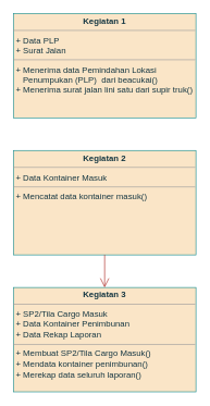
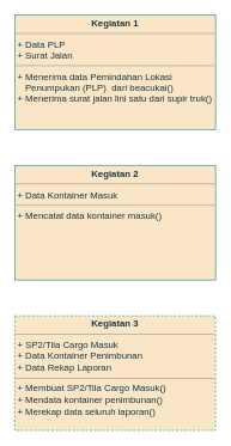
- <mxCell id="5" value="" style="endArrow=open;endFill=1;endSize=12;html=1;exitX=0.5;exitY=1;exitDx=0;exitDy=0;entryX=0.5;entryY=0;entryDx=0;entryDy=0;labelBackgroundColor=#DAD2D8;strokeColor=#A8201A;fontColor=#143642;" edge="1" parent="1" source="3" target="4"><mxGeometry width="160" relative="1" as="geometry"><mxPoint x="159.17" y="380" as="sourcePoint" /><mxPoint x="159.17" y="470" as="targetPoint" /></mxGeometry></mxCell>
- <mxCell id="4" value="&lt;p style=&quot;margin: 4px 0px 0px ; text-align: center ; font-size: 13px&quot;&gt;&lt;font style=&quot;font-size: 13px&quot;&gt;&lt;b&gt;Kegiatan 3&lt;br&gt;&lt;/b&gt;&lt;/font&gt;&lt;/p&gt;&lt;hr style=&quot;font-size: 13px&quot; size=&quot;1&quot;&gt;&lt;p style=&quot;margin: 0px 0px 0px 4px ; font-size: 13px&quot;&gt;&lt;font style=&quot;font-size: 13px&quot;&gt;+ SP2/Tila Cargo Masuk&lt;/font&gt;&lt;/p&gt;&lt;p style=&quot;margin: 0px 0px 0px 4px ; font-size: 13px&quot;&gt;&lt;font style=&quot;font-size: 13px&quot;&gt;+ Data Kontainer Penimbunan&lt;/font&gt;&lt;/p&gt;&lt;p style=&quot;margin: 0px 0px 0px 4px ; font-size: 13px&quot;&gt;&lt;font style=&quot;font-size: 13px&quot;&gt;+ Data Rekap Laporan&lt;br&gt;&lt;/font&gt;&lt;/p&gt;&lt;hr style=&quot;font-size: 13px&quot; size=&quot;1&quot;&gt;&lt;p style=&quot;margin: 0px 0px 0px 4px ; font-size: 13px&quot;&gt;&lt;font style=&quot;font-size: 13px&quot;&gt;+ Membuat SP2/Tila Cargo Masuk()&lt;/font&gt;&lt;/p&gt;&lt;p style=&quot;margin: 0px 0px 0px 4px ; font-size: 13px&quot;&gt;&lt;font style=&quot;font-size: 13px&quot;&gt;+ Mendata kontainer penimbunan()&lt;/font&gt;&lt;/p&gt;&lt;p style=&quot;margin: 0px 0px 0px 4px ; font-size: 13px&quot;&gt;&lt;font style=&quot;font-size: 13px&quot;&gt;+ Merekap data seluruh laporan()&lt;br&gt;&lt;/font&gt;&lt;/p&gt;" style="verticalAlign=top;align=left;overflow=fill;fontSize=12;fontFamily=Helvetica;html=1;fillColor=#FAE5C7;strokeColor=#0F8B8D;fontColor=#143642;" vertex="1" parent="1"><mxGeometry x="20" y="440" width="280" height="160" as="geometry" /></mxCell>
+ <mxCell id="4" value="&lt;p style=&quot;margin: 4px 0px 0px ; text-align: center ; font-size: 13px&quot;&gt;&lt;font style=&quot;font-size: 13px&quot;&gt;&lt;b&gt;Kegiatan 3&lt;br&gt;&lt;/b&gt;&lt;/font&gt;&lt;/p&gt;&lt;hr style=&quot;font-size: 13px&quot; size=&quot;1&quot;&gt;&lt;p style=&quot;margin: 0px 0px 0px 4px ; font-size: 13px&quot;&gt;&lt;font style=&quot;font-size: 13px&quot;&gt;+ SP2/Tila Cargo Masuk&lt;/font&gt;&lt;/p&gt;&lt;p style=&quot;margin: 0px 0px 0px 4px ; font-size: 13px&quot;&gt;&lt;font style=&quot;font-size: 13px&quot;&gt;+ Data Kontainer Penimbunan&lt;/font&gt;&lt;/p&gt;&lt;p style=&quot;margin: 0px 0px 0px 4px ; font-size: 13px&quot;&gt;&lt;font style=&quot;font-size: 13px&quot;&gt;+ Data Rekap Laporan&lt;br&gt;&lt;/font&gt;&lt;/p&gt;&lt;hr style=&quot;font-size: 13px&quot; size=&quot;1&quot;&gt;&lt;p style=&quot;margin: 0px 0px 0px 4px ; font-size: 13px&quot;&gt;&lt;font style=&quot;font-size: 13px&quot;&gt;+ Membuat SP2/Tila Cargo Masuk()&lt;/font&gt;&lt;/p&gt;&lt;p style=&quot;margin: 0px 0px 0px 4px ; font-size: 13px&quot;&gt;&lt;font style=&quot;font-size: 13px&quot;&gt;+ Mendata kontainer penimbunan()&lt;/font&gt;&lt;/p&gt;&lt;p style=&quot;margin: 0px 0px 0px 4px ; font-size: 13px&quot;&gt;&lt;font style=&quot;font-size: 13px&quot;&gt;+ Merekap data seluruh laporan()&lt;br&gt;&lt;/font&gt;&lt;/p&gt;" style="verticalAlign=top;align=left;overflow=fill;fontSize=12;fontFamily=Helvetica;html=1;fillColor=#FAE5C7;strokeColor=#0F8B8D;fontColor=#143642;dashed=1;" vertex="1" parent="1"><mxGeometry x="20" y="440" width="280" height="160" as="geometry" /></mxCell>
